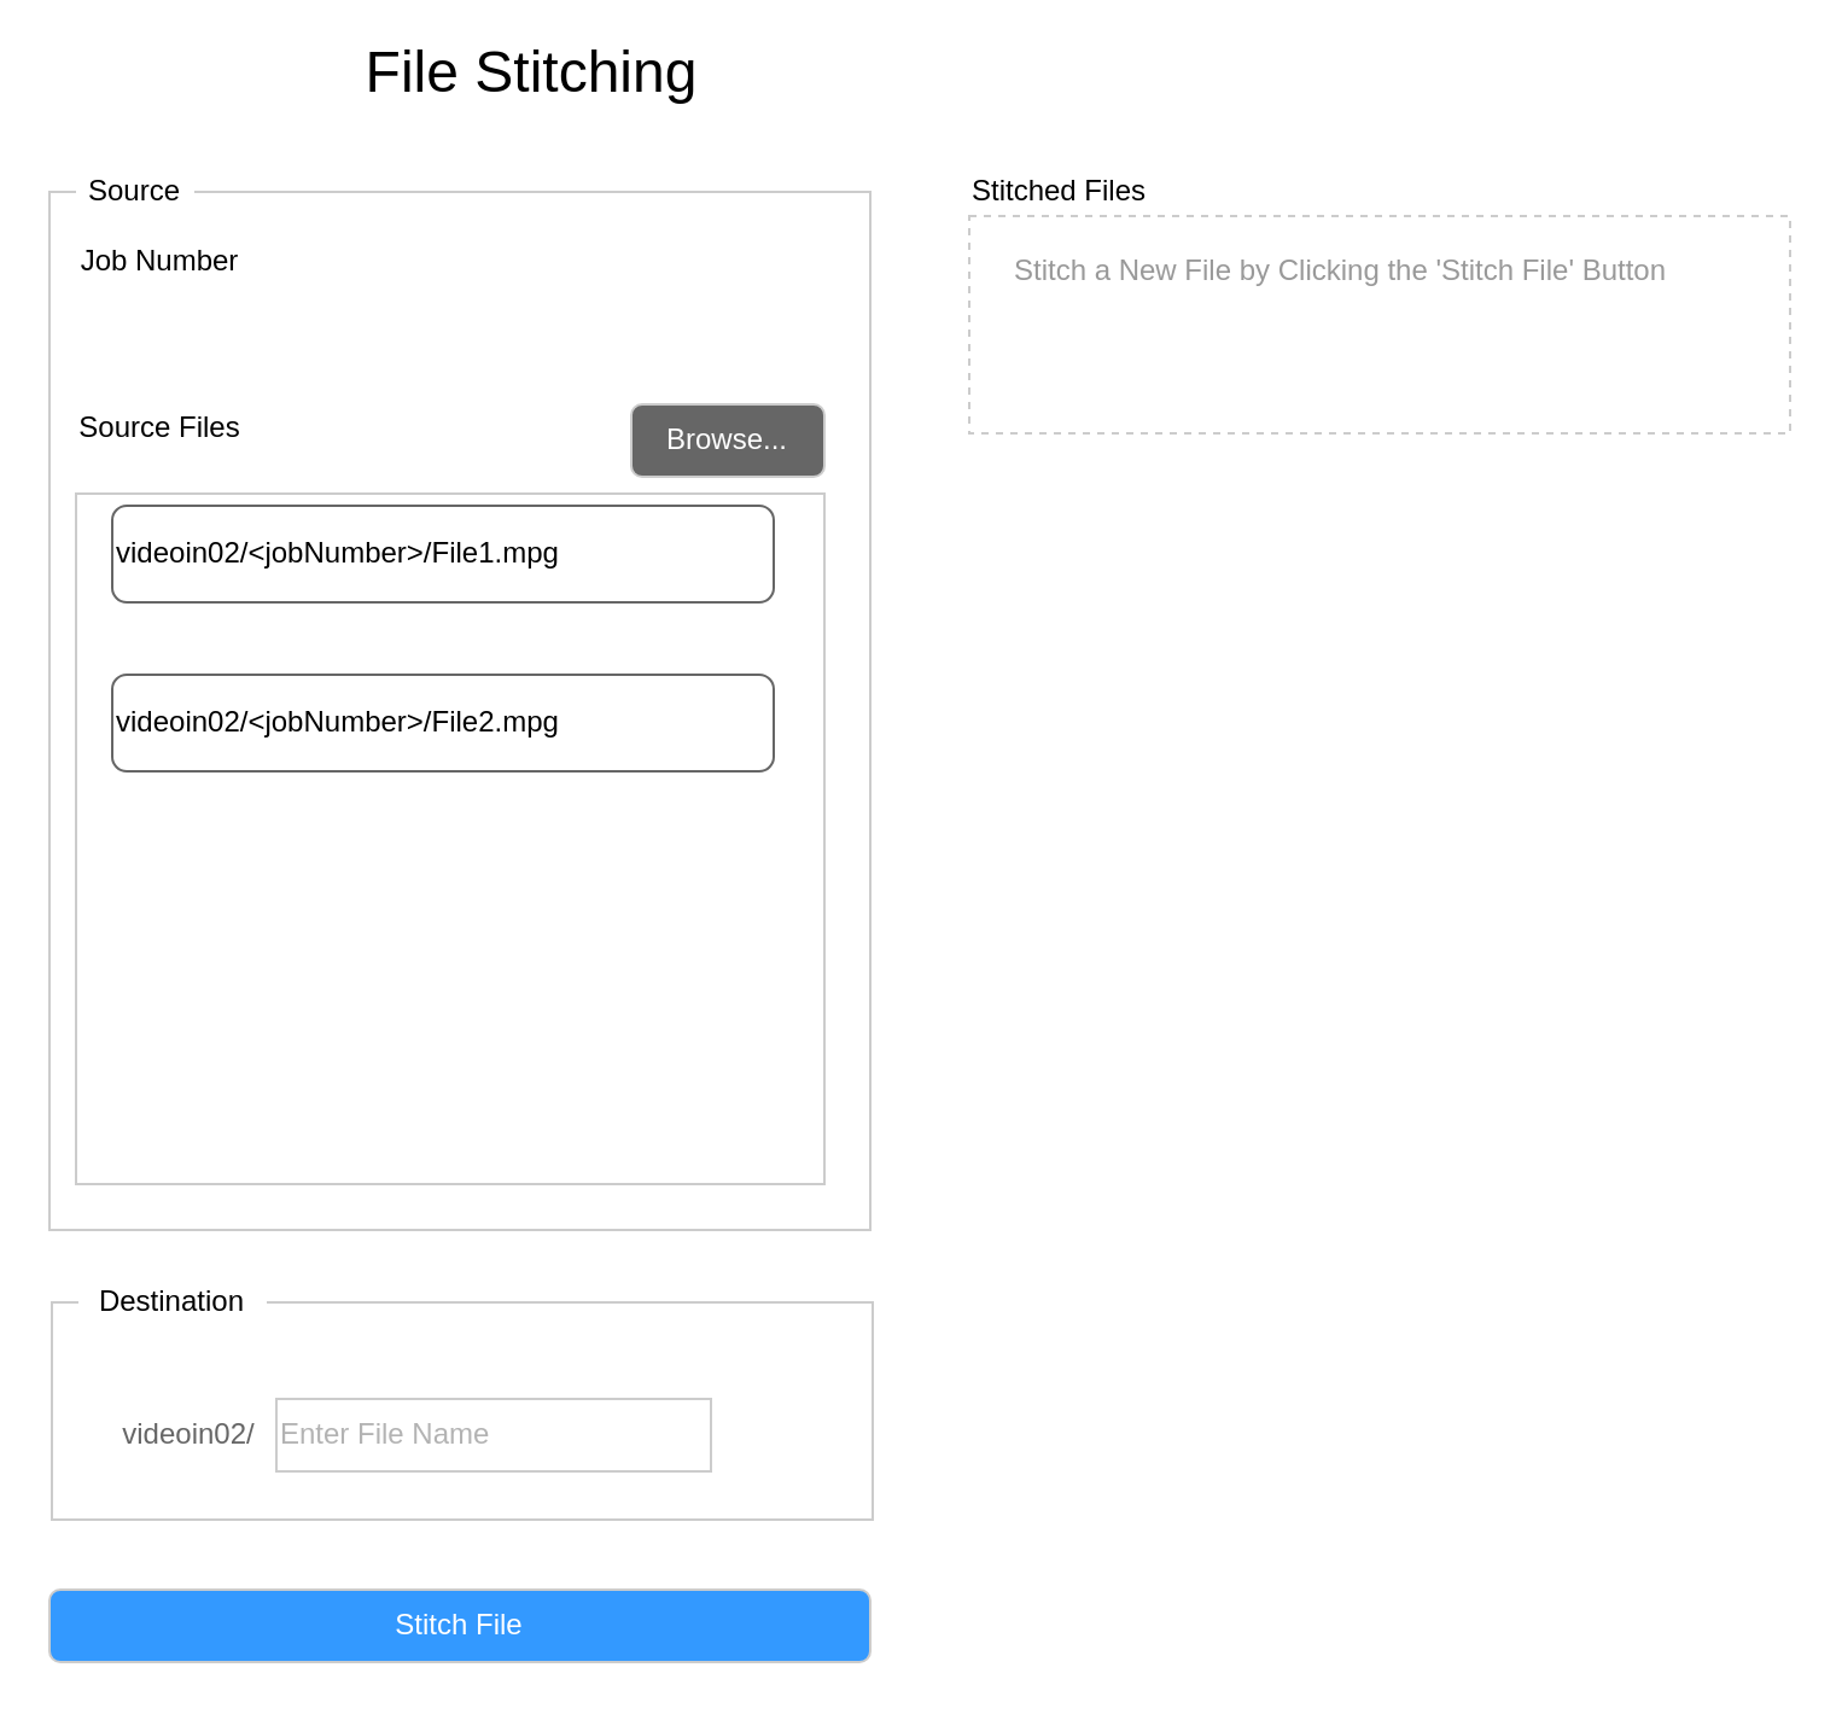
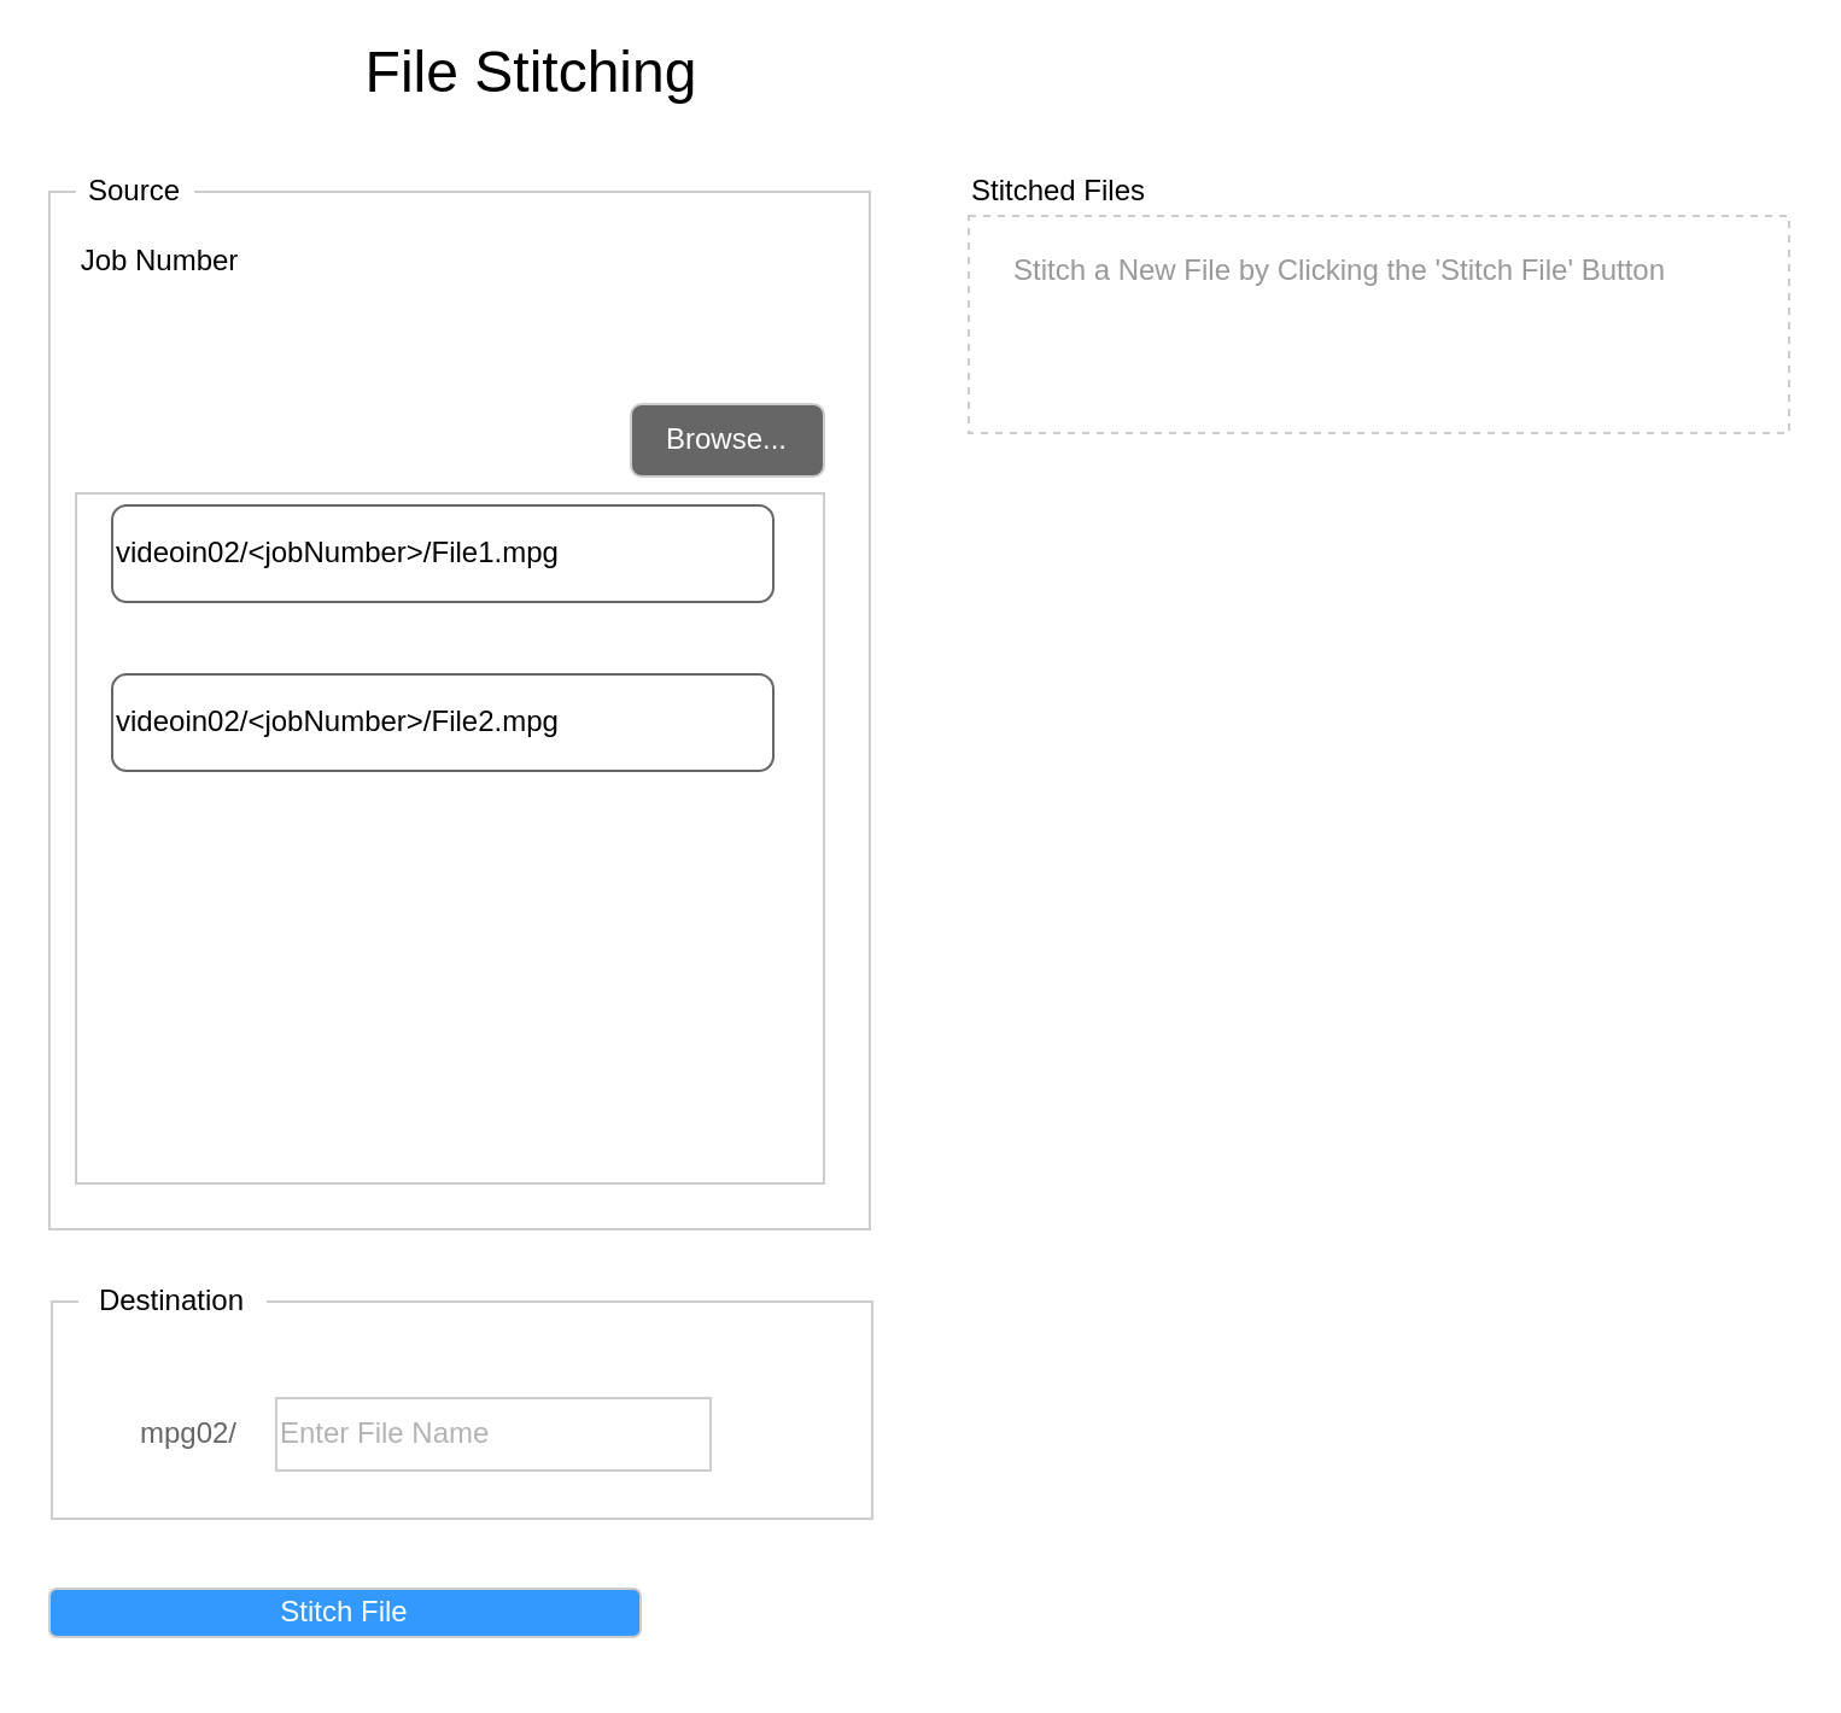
- <mxCell id="4" value="Source Files" style="text;html=1;strokeColor=none;fillColor=none;align=center;verticalAlign=middle;whiteSpace=wrap;rounded=0;" vertex="1" parent="1"><mxGeometry x="21" y="167" width="90" height="20" as="geometry" /></mxCell>
- <mxCell id="12" value="&lt;font color=&quot;#666666&quot;&gt;videoin02/&lt;/font&gt;" style="text;html=1;strokeColor=none;fillColor=none;align=center;verticalAlign=middle;whiteSpace=wrap;rounded=0;" vertex="1" parent="1"><mxGeometry x="46" y="584" width="64" height="20" as="geometry" /></mxCell>
+ <mxCell id="12" value="&lt;font color=&quot;#666666&quot;&gt;mpg02/&lt;/font&gt;" style="text;html=1;strokeColor=none;fillColor=none;align=center;verticalAlign=middle;whiteSpace=wrap;rounded=0;" vertex="1" parent="1"><mxGeometry x="46" y="584" width="64" height="20" as="geometry" /></mxCell>
- <mxCell id="10" value="&lt;font color=&quot;#ffffff&quot;&gt;Stitch File&lt;/font&gt;" style="rounded=1;whiteSpace=wrap;html=1;strokeColor=#CCCCCC;fillColor=#3399FF;" vertex="1" parent="1"><mxGeometry x="20" y="658" width="340" height="30" as="geometry" /></mxCell>
+ <mxCell id="10" value="&lt;font color=&quot;#ffffff&quot;&gt;Stitch File&lt;/font&gt;" style="rounded=1;whiteSpace=wrap;html=1;strokeColor=#CCCCCC;fillColor=#3399FF;" vertex="1" parent="1"><mxGeometry x="20" y="658" width="245" height="20" as="geometry" /></mxCell>
